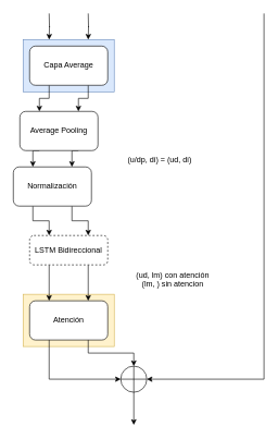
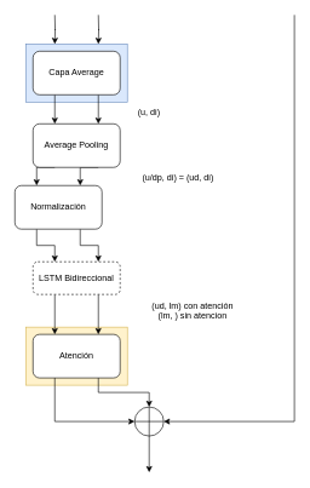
+ <mxCell id="21" value="(u, di)" style="text;strokeColor=none;fillColor=none;align=center;verticalAlign=middle;whiteSpace=wrap;rounded=0;shadow=0;sketch=0;" vertex="1" parent="1"><mxGeometry x="175" y="140" width="60" height="30" as="geometry" /></mxCell>
- <mxCell id="9" value="Average Pooling" style="rounded=1;whiteSpace=wrap;shadow=0;sketch=0;" vertex="1" parent="1"><mxGeometry x="30" y="170" width="120" height="60" as="geometry" /></mxCell>
+ <mxCell id="9" value="Average Pooling" style="rounded=1;whiteSpace=wrap;shadow=0;sketch=0;" vertex="1" parent="1"><mxGeometry x="45" y="170" width="120" height="60" as="geometry" /></mxCell>
